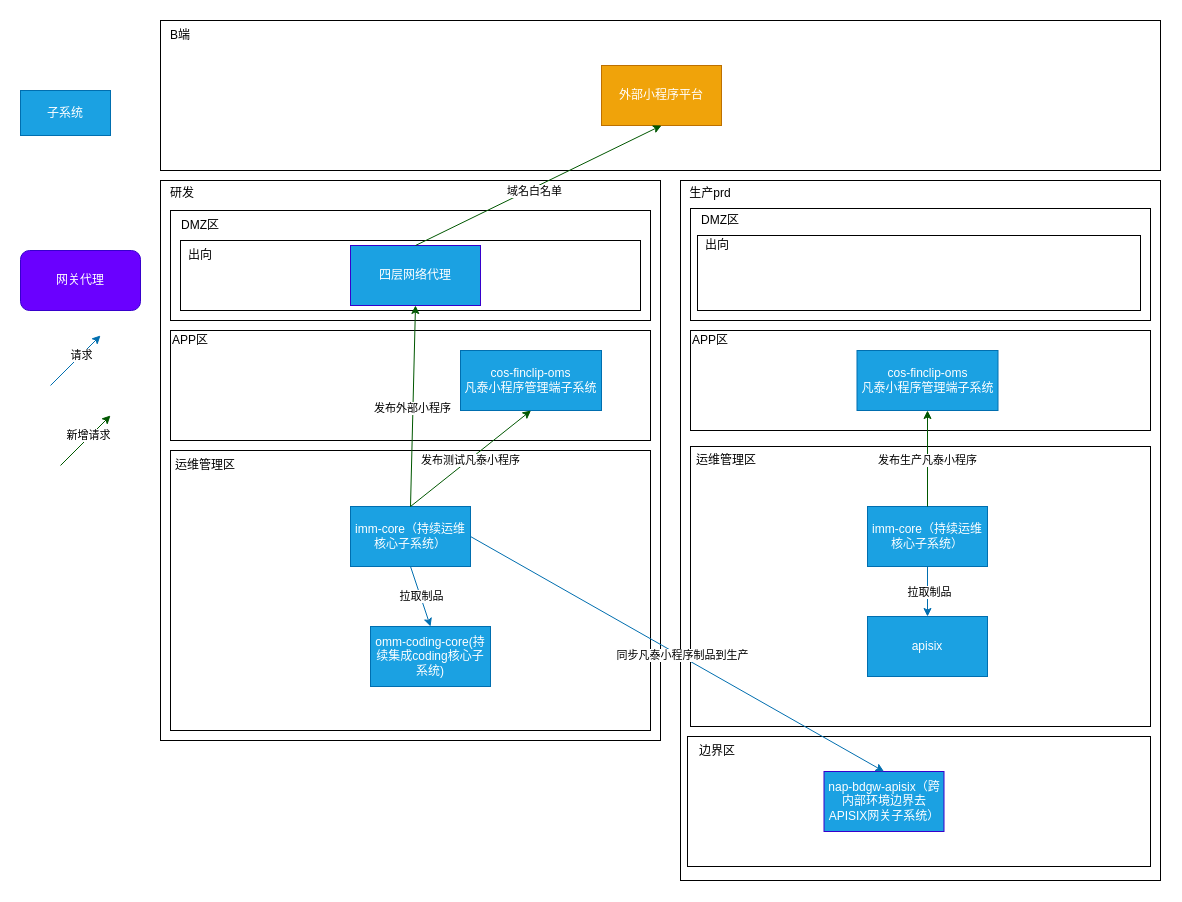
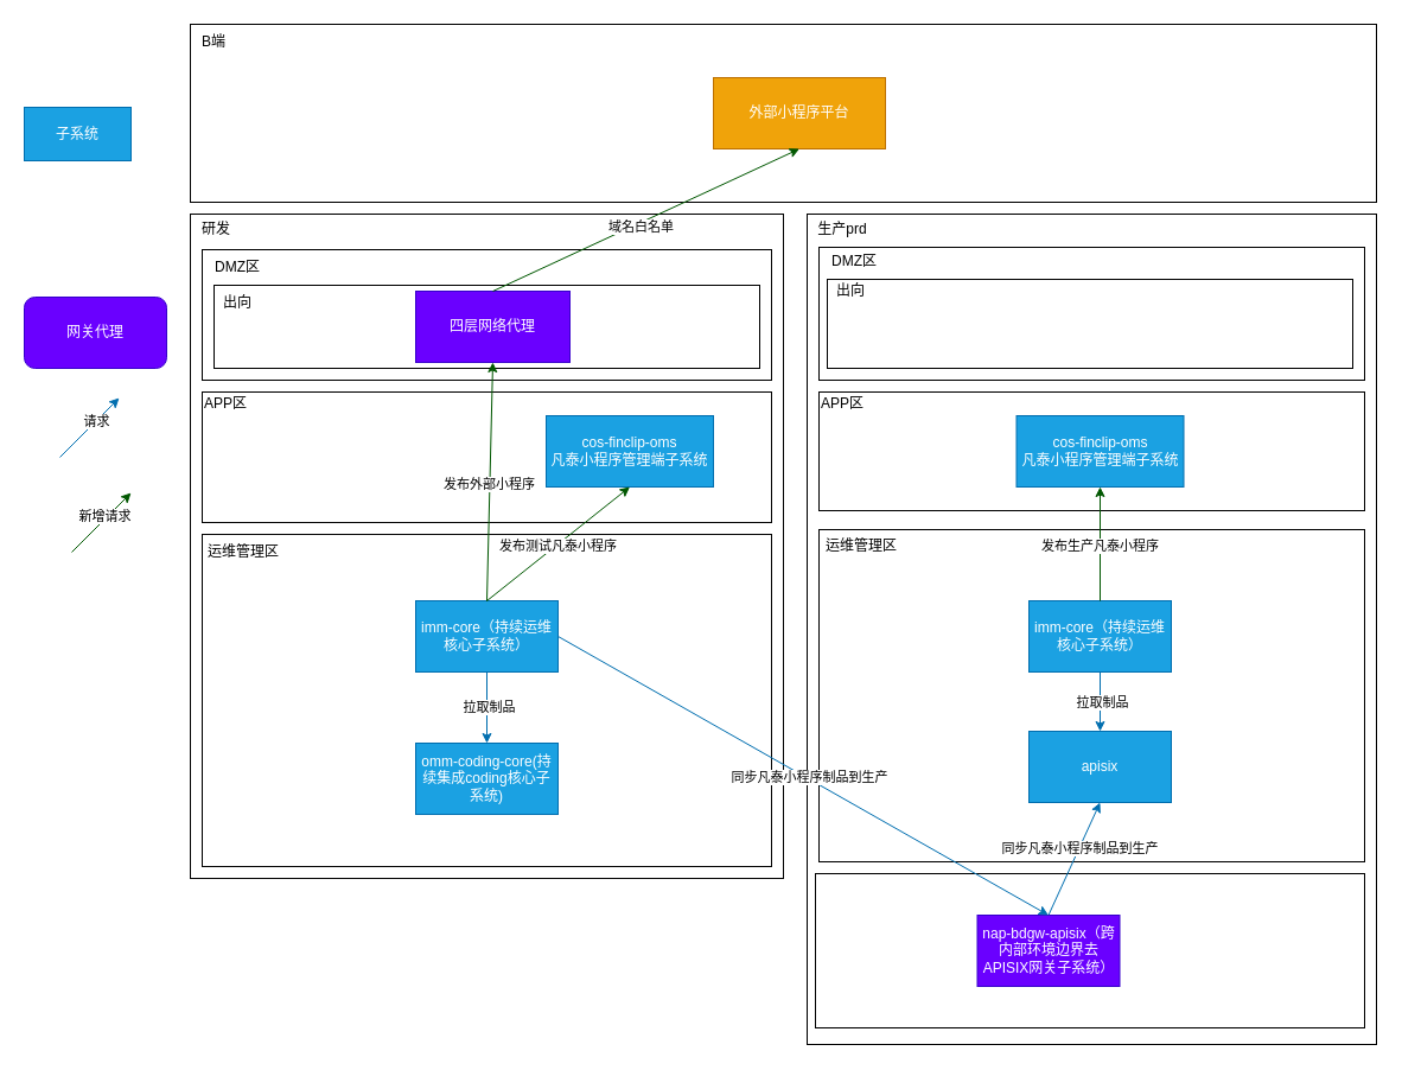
- <mxCell id="25" value="外部小程序平台" style="rounded=0;whiteSpace=wrap;html=1;fillColor=#f0a30a;fontColor=#FFFFFF;strokeColor=#BD7000;" vertex="1" parent="1"><mxGeometry x="601" y="65" width="120" height="60" as="geometry" /></mxCell>
+ <mxCell id="25" value="外部小程序平台" style="rounded=0;whiteSpace=wrap;html=1;fillColor=#f0a30a;fontColor=#FFFFFF;strokeColor=#BD7000;" vertex="1" parent="1"><mxGeometry x="601" y="65" width="145" height="60" as="geometry" /></mxCell>
- <mxCell id="16" value="四层网络代理" style="rounded=0;whiteSpace=wrap;html=1;fillColor=#1ba1e2;fontColor=#ffffff;strokeColor=#3700CC;" vertex="1" parent="1"><mxGeometry x="350" y="245" width="130" height="60" as="geometry" /></mxCell>
+ <mxCell id="16" value="四层网络代理" style="rounded=0;whiteSpace=wrap;html=1;fillColor=#6a00ff;fontColor=#ffffff;strokeColor=#3700CC;" vertex="1" parent="1"><mxGeometry x="350" y="245" width="130" height="60" as="geometry" /></mxCell>
- <mxCell id="50" value="omm-coding-core(持续集成coding核心子系统)" style="rounded=0;whiteSpace=wrap;html=1;fillColor=#1ba1e2;fontColor=#ffffff;strokeColor=#006EAF;" vertex="1" parent="1"><mxGeometry x="370" y="626" width="120" height="60" as="geometry" /></mxCell>
+ <mxCell id="50" value="omm-coding-core(持续集成coding核心子系统)" style="rounded=0;whiteSpace=wrap;html=1;fillColor=#1ba1e2;fontColor=#ffffff;strokeColor=#006EAF;" vertex="1" parent="1"><mxGeometry x="350" y="626" width="120" height="60" as="geometry" /></mxCell>
+ <mxCell id="35" value="" style="endArrow=classic;html=1;rounded=0;fillColor=#1ba1e2;strokeColor=#006EAF;entryX=0.5;entryY=1;entryDx=0;entryDy=0;exitX=0.5;exitY=0;exitDx=0;exitDy=0;" edge="1" parent="1" source="32" target="28"><mxGeometry width="50" height="50" relative="1" as="geometry"><mxPoint x="790" y="546" as="sourcePoint" /><mxPoint x="786" y="436" as="targetPoint" /></mxGeometry></mxCell>
+ <mxCell id="36" value="同步凡泰小程序制品到生产" style="edgeLabel;html=1;align=center;verticalAlign=middle;resizable=0;points=[];" vertex="1" connectable="0" parent="35"><mxGeometry x="0.193" relative="1" as="geometry"><mxPoint as="offset" /></mxGeometry></mxCell>
- <mxCell id="31" value="边界区" style="text;html=1;strokeColor=none;fillColor=none;align=center;verticalAlign=middle;whiteSpace=wrap;rounded=0;" vertex="1" parent="1"><mxGeometry x="687" y="736" width="60" height="30" as="geometry" /></mxCell>
- <mxCell id="32" value="nap-bdgw-apisix（跨内部环境边界去APISIX网关子系统）" style="rounded=0;whiteSpace=wrap;html=1;fillColor=#1ba1e2;fontColor=#ffffff;strokeColor=#3700CC;" vertex="1" parent="1"><mxGeometry x="823.5" y="771" width="120" height="60" as="geometry" /></mxCell>
+ <mxCell id="32" value="nap-bdgw-apisix（跨内部环境边界去APISIX网关子系统）" style="rounded=0;whiteSpace=wrap;html=1;fillColor=#6a00ff;fontColor=#ffffff;strokeColor=#3700CC;" vertex="1" parent="1"><mxGeometry x="823.5" y="771" width="120" height="60" as="geometry" /></mxCell>
